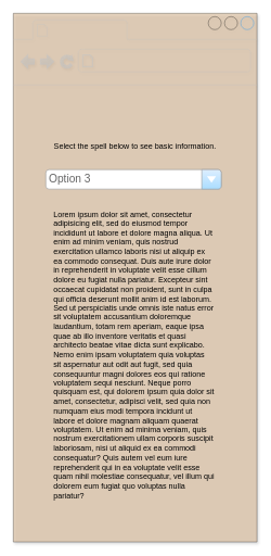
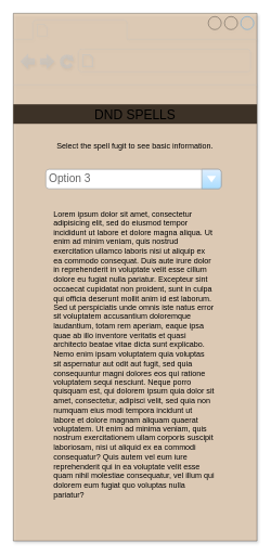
+ <mxCell id="3" value="DND SPELLS" style="text;html=1;strokeColor=none;fillColor=#3D3227;align=center;verticalAlign=middle;whiteSpace=wrap;rounded=0;fontSize=20;fontColor=#000000;" parent="1" vertex="1"><mxGeometry x="20" y="160" width="375" height="30" as="geometry" /></mxCell>
- <mxCell id="4" value="Select the spell below to see basic information." style="text;html=1;strokeColor=none;fillColor=none;align=center;verticalAlign=middle;whiteSpace=wrap;rounded=0;fontSize=12;fontColor=#000000;" parent="1" vertex="1"><mxGeometry x="20" y="190" width="375" height="70" as="geometry" /></mxCell>
+ <mxCell id="4" value="Select the spell fugit to see basic information." style="text;html=1;strokeColor=none;fillColor=none;align=center;verticalAlign=middle;whiteSpace=wrap;rounded=0;fontSize=12;fontColor=#000000;" parent="1" vertex="1"><mxGeometry x="20" y="190" width="375" height="70" as="geometry" /></mxCell>
